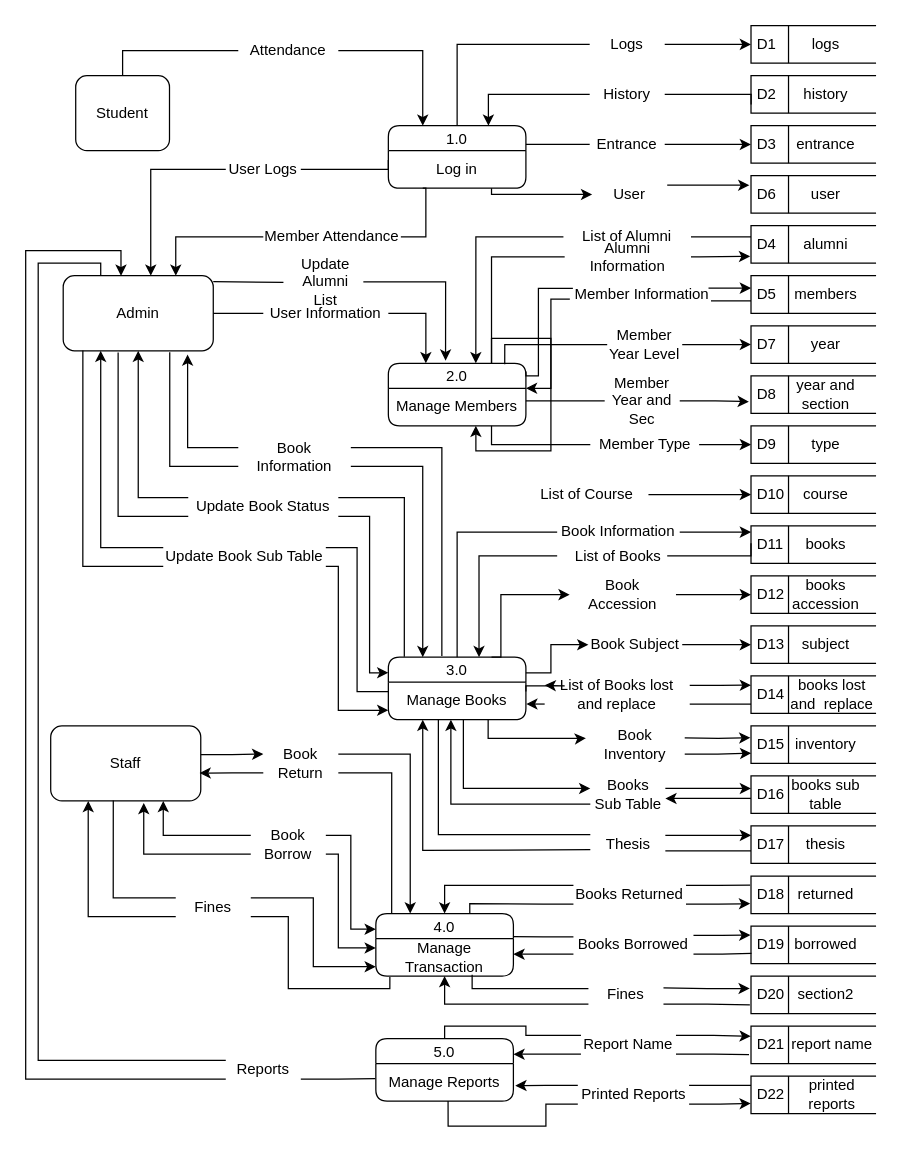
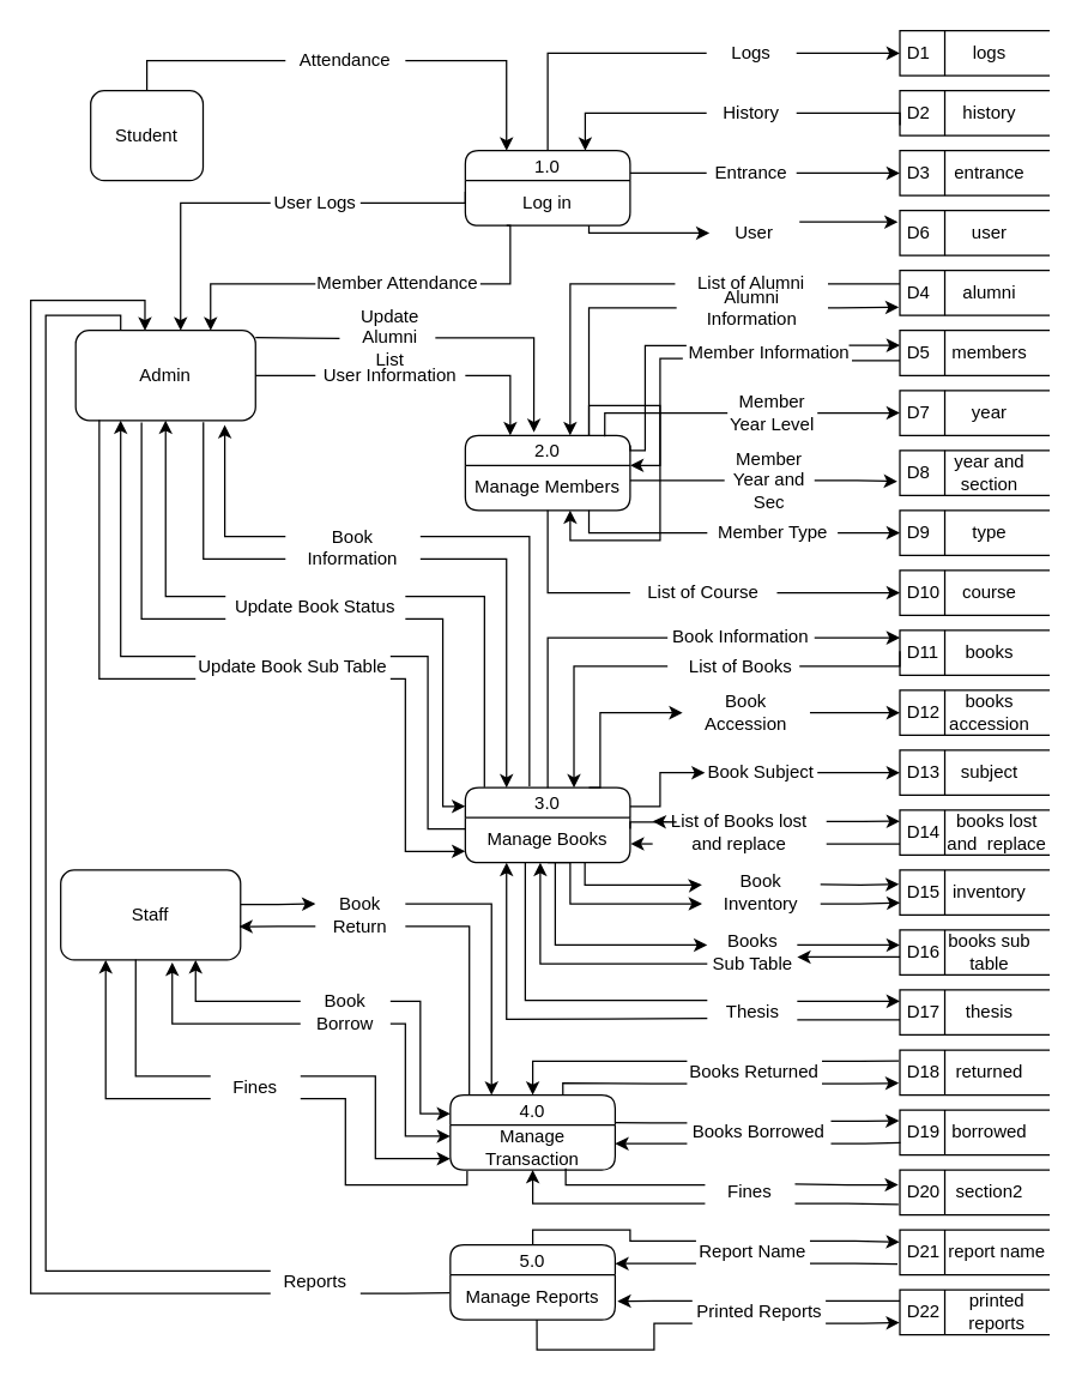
+ <mxCell id="86" value="" style="edgeStyle=orthogonalEdgeStyle;rounded=0;orthogonalLoop=1;jettySize=auto;html=1;entryX=0;entryY=0.5;entryDx=0;entryDy=0;endArrow=none;endFill=0;" parent="1" source="53" target="87" edge="1"><mxGeometry relative="1" as="geometry"><mxPoint x="365" y="340" as="sourcePoint" /><mxPoint x="600" y="395" as="targetPoint" /><Array as="points"><mxPoint x="365" y="395" /></Array></mxGeometry></mxCell>
+ <mxCell id="110" style="edgeStyle=orthogonalEdgeStyle;rounded=0;orthogonalLoop=1;jettySize=auto;html=1;exitX=0.5;exitY=1;exitDx=0;exitDy=0;entryX=0;entryY=0.75;entryDx=0;entryDy=0;" parent="1" source="58" target="108" edge="1"><mxGeometry relative="1" as="geometry"><Array as="points"><mxPoint x="380" y="575" /><mxPoint x="380" y="602" /></Array></mxGeometry></mxCell>
